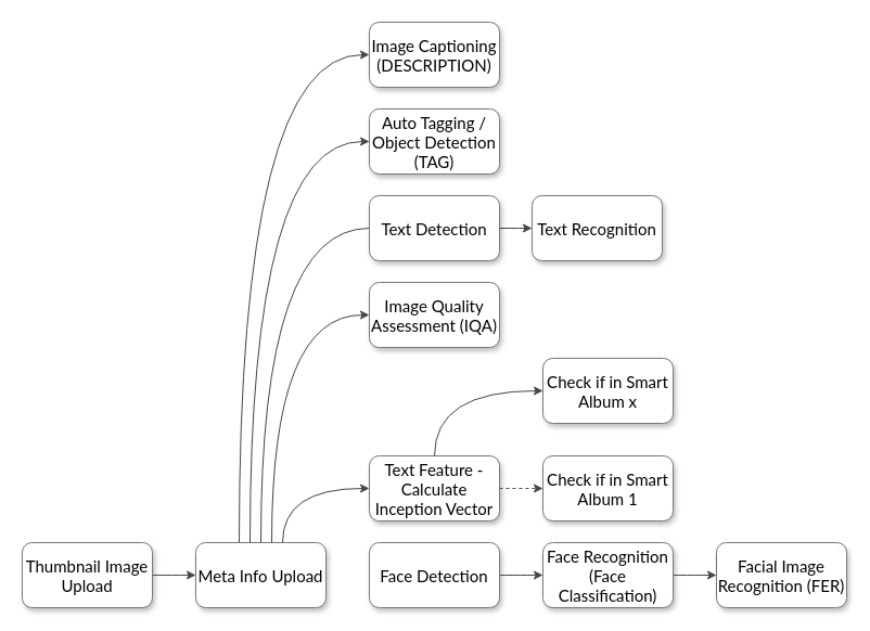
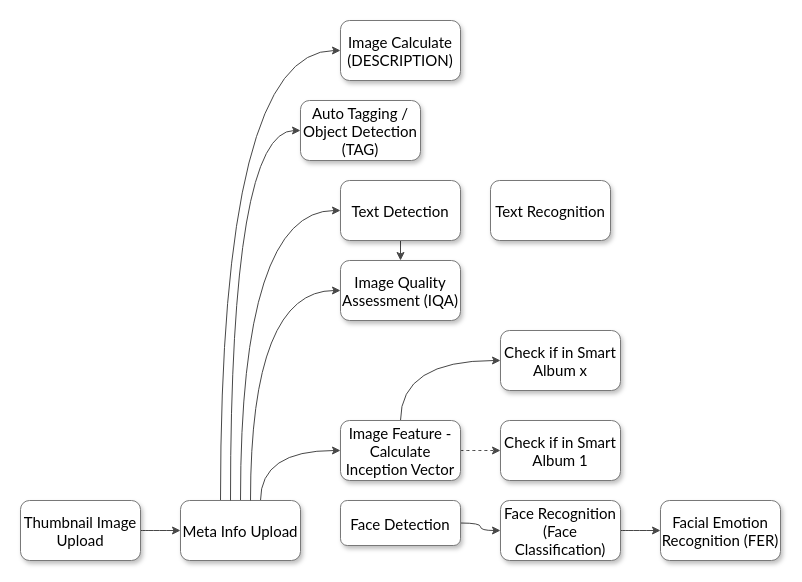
- <mxCell id="25" value="Image Captioning&lt;br style=&quot;font-size: 15px;&quot;&gt;(DESCRIPTION)" style="rounded=1;whiteSpace=wrap;html=1;fontSize=15;align=center;verticalAlign=middle;fontStyle=0;horizontal=1;spacingTop=0;spacing=2;strokeWidth=1;fontFamily=Lato;FType=g;labelBorderColor=none;shadow=1;gradientDirection=north;strokeColor=#787878;fillColor=#ffffff;" vertex="1" parent="1"><mxGeometry x="340" y="20" width="120" height="60" as="geometry" /></mxCell>
+ <mxCell id="25" value="Image Calculate&lt;br style=&quot;font-size: 15px;&quot;&gt;(DESCRIPTION)" style="rounded=1;whiteSpace=wrap;html=1;fontSize=15;align=center;verticalAlign=middle;fontStyle=0;horizontal=1;spacingTop=0;spacing=2;strokeWidth=1;fontFamily=Lato;FType=g;labelBorderColor=none;shadow=1;gradientDirection=north;strokeColor=#787878;fillColor=#ffffff;" vertex="1" parent="1"><mxGeometry x="340" y="20" width="120" height="60" as="geometry" /></mxCell>
- <mxCell id="24" value="Auto Tagging / Object Detection (TAG)" style="rounded=1;whiteSpace=wrap;html=1;fontSize=15;align=center;verticalAlign=middle;fontStyle=0;horizontal=1;spacingTop=0;spacing=2;strokeWidth=1;fontFamily=Lato;FType=g;labelBorderColor=none;shadow=1;gradientDirection=north;strokeColor=#787878;fillColor=#ffffff;" vertex="1" parent="1"><mxGeometry x="340" y="100" width="120" height="60" as="geometry" /></mxCell>
+ <mxCell id="24" value="Auto Tagging / Object Detection (TAG)" style="rounded=1;whiteSpace=wrap;html=1;fontSize=15;align=center;verticalAlign=middle;fontStyle=0;horizontal=1;spacingTop=0;spacing=2;strokeWidth=1;fontFamily=Lato;FType=g;labelBorderColor=none;shadow=1;gradientDirection=north;strokeColor=#787878;fillColor=#ffffff;" vertex="1" parent="1"><mxGeometry x="300" y="100" width="120" height="60" as="geometry" /></mxCell>
- <mxCell id="9" value="" style="edgeStyle=orthogonalEdgeStyle;rounded=0;orthogonalLoop=1;jettySize=auto;html=1;fontSize=15;align=center;verticalAlign=middle;fontStyle=1;horizontal=1;spacingTop=0;spacing=2;strokeWidth=1;fillColor=#eeeeee;strokeColor=#474747;fontFamily=Lato;FType=g;labelBorderColor=none;curved=1;" edge="1" parent="1" source="10" target="11"><mxGeometry relative="1" as="geometry" /></mxCell>
+ <mxCell id="9" value="" style="edgeStyle=orthogonalEdgeStyle;rounded=0;orthogonalLoop=1;jettySize=auto;html=1;fontSize=15;align=center;verticalAlign=middle;fontStyle=1;horizontal=1;spacingTop=0;spacing=2;strokeWidth=1;fillColor=#eeeeee;strokeColor=#474747;fontFamily=Lato;FType=g;labelBorderColor=none;curved=1;" edge="1" parent="1" source="10" target="23"><mxGeometry relative="1" as="geometry" /></mxCell>
- <mxCell id="6" value="" style="edgeStyle=orthogonalEdgeStyle;rounded=0;orthogonalLoop=1;jettySize=auto;html=1;fontSize=15;align=center;verticalAlign=middle;fontStyle=1;horizontal=1;spacingTop=0;spacing=2;strokeWidth=1;fillColor=#eeeeee;strokeColor=#474747;fontFamily=Lato;FType=g;labelBorderColor=none;curved=1;endArrow=none;" edge="1" parent="1" source="8" target="10"><mxGeometry relative="1" as="geometry"><Array as="points"><mxPoint x="240" y="210" /></Array></mxGeometry></mxCell>
+ <mxCell id="6" value="" style="edgeStyle=orthogonalEdgeStyle;rounded=0;orthogonalLoop=1;jettySize=auto;html=1;fontSize=15;align=center;verticalAlign=middle;fontStyle=1;horizontal=1;spacingTop=0;spacing=2;strokeWidth=1;fillColor=#eeeeee;strokeColor=#474747;fontFamily=Lato;FType=g;labelBorderColor=none;curved=1;" edge="1" parent="1" source="8" target="10"><mxGeometry relative="1" as="geometry"><Array as="points"><mxPoint x="240" y="210" /></Array></mxGeometry></mxCell>
- <mxCell id="21" value="Text Feature - Calculate Inception Vector" style="rounded=1;whiteSpace=wrap;html=1;fontSize=15;align=center;verticalAlign=middle;fontStyle=0;horizontal=1;spacingTop=0;spacing=2;strokeWidth=1;fontFamily=Lato;FType=g;labelBorderColor=none;shadow=1;gradientDirection=north;strokeColor=#787878;fillColor=#ffffff;" vertex="1" parent="1"><mxGeometry x="340" y="420" width="120" height="60" as="geometry" /></mxCell>
+ <mxCell id="21" value="Image Feature - Calculate Inception Vector" style="rounded=1;whiteSpace=wrap;html=1;fontSize=15;align=center;verticalAlign=middle;fontStyle=0;horizontal=1;spacingTop=0;spacing=2;strokeWidth=1;fontFamily=Lato;FType=g;labelBorderColor=none;shadow=1;gradientDirection=north;strokeColor=#787878;fillColor=#ffffff;" vertex="1" parent="1"><mxGeometry x="340" y="420" width="120" height="60" as="geometry" /></mxCell>
- <mxCell id="14" value="Face Detection" style="rounded=1;whiteSpace=wrap;html=1;fontSize=15;align=center;verticalAlign=middle;fontStyle=0;horizontal=1;spacingTop=0;spacing=2;strokeWidth=1;fontFamily=Lato;FType=g;labelBorderColor=none;shadow=1;gradientDirection=north;strokeColor=#787878;fillColor=#ffffff;" vertex="1" parent="1"><mxGeometry x="340" y="500" width="120" height="60" as="geometry" /></mxCell>
+ <mxCell id="14" value="Face Detection" style="rounded=1;whiteSpace=wrap;html=1;fontSize=15;align=center;verticalAlign=middle;fontStyle=0;horizontal=1;spacingTop=0;spacing=2;strokeWidth=1;fontFamily=Lato;FType=g;labelBorderColor=none;shadow=1;gradientDirection=north;strokeColor=#787878;fillColor=#ffffff;" vertex="1" parent="1"><mxGeometry x="340" y="500" width="120" height="45" as="geometry" /></mxCell>
- <mxCell id="17" value="Facial Image Recognition (FER)" style="rounded=1;whiteSpace=wrap;html=1;fontSize=15;align=center;verticalAlign=middle;fontStyle=0;horizontal=1;spacingTop=0;spacing=2;strokeWidth=1;fontFamily=Lato;FType=g;labelBorderColor=none;shadow=1;gradientDirection=north;strokeColor=#787878;fillColor=#ffffff;" vertex="1" parent="1"><mxGeometry x="660" y="500" width="120" height="60" as="geometry" /></mxCell>
+ <mxCell id="17" value="Facial Emotion Recognition (FER)" style="rounded=1;whiteSpace=wrap;html=1;fontSize=15;align=center;verticalAlign=middle;fontStyle=0;horizontal=1;spacingTop=0;spacing=2;strokeWidth=1;fontFamily=Lato;FType=g;labelBorderColor=none;shadow=1;gradientDirection=north;strokeColor=#787878;fillColor=#ffffff;" vertex="1" parent="1"><mxGeometry x="660" y="500" width="120" height="60" as="geometry" /></mxCell>
